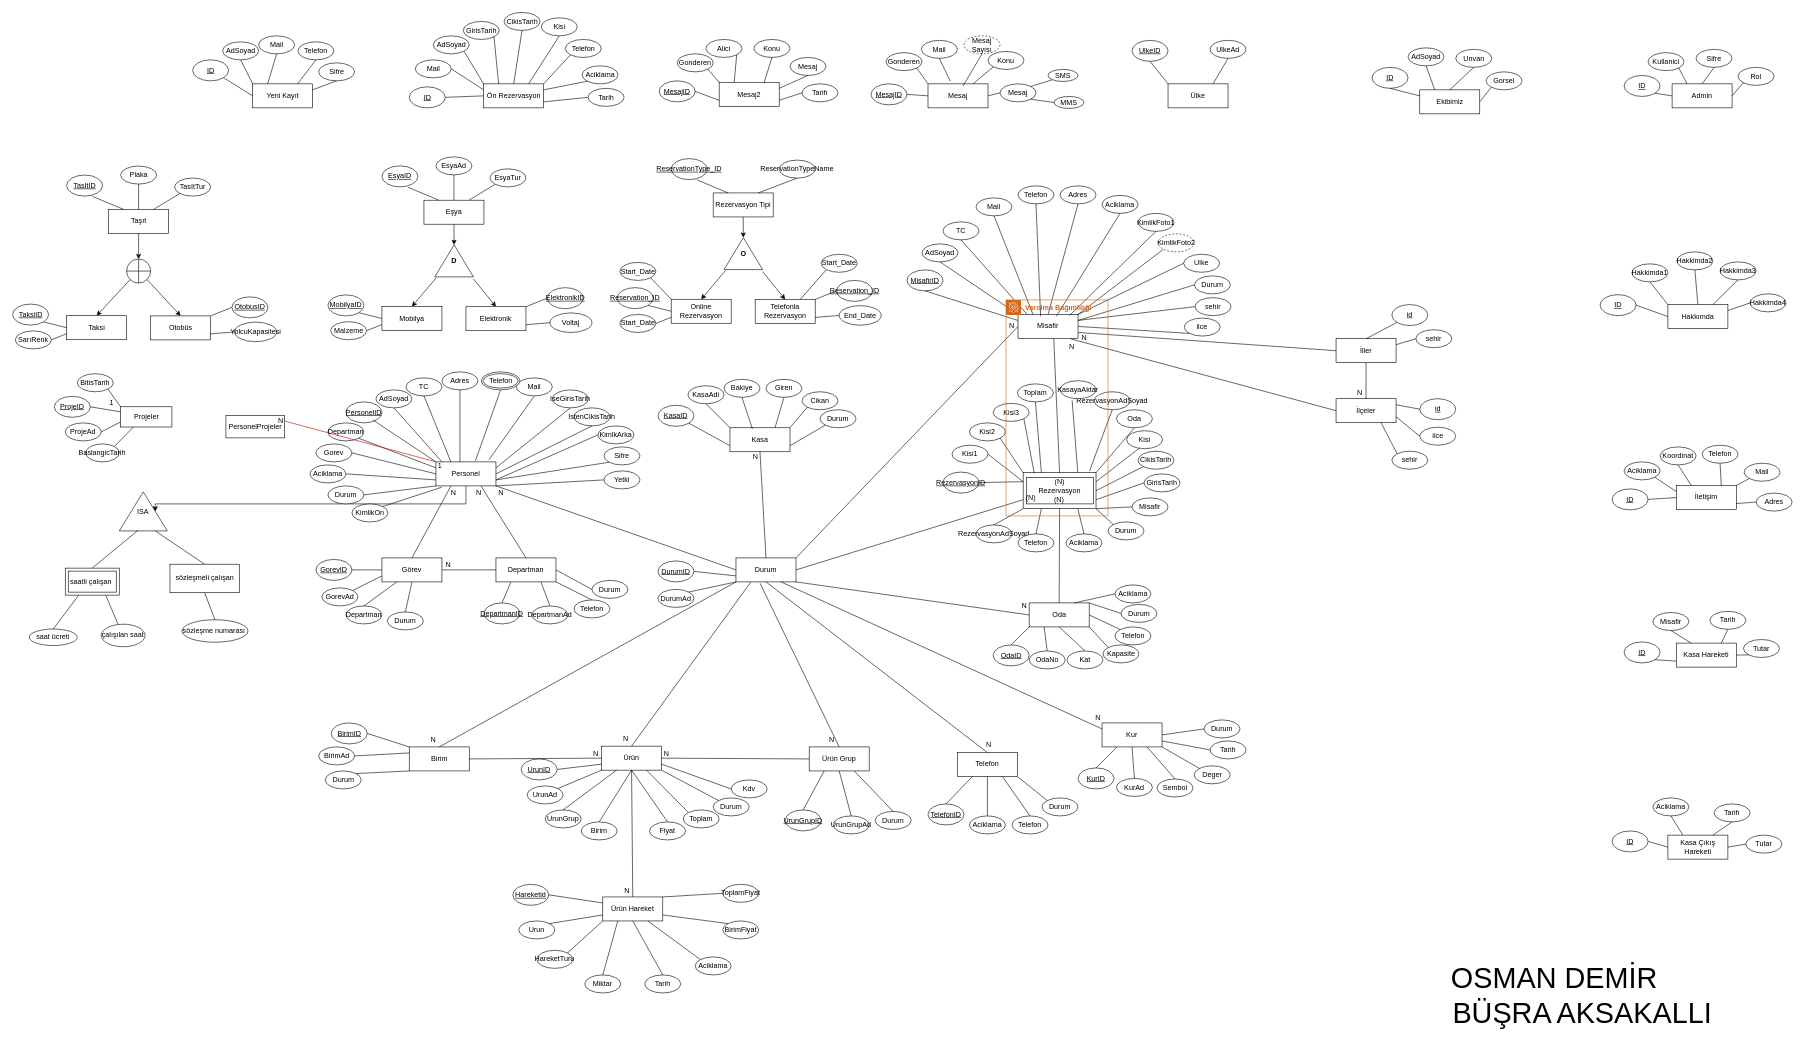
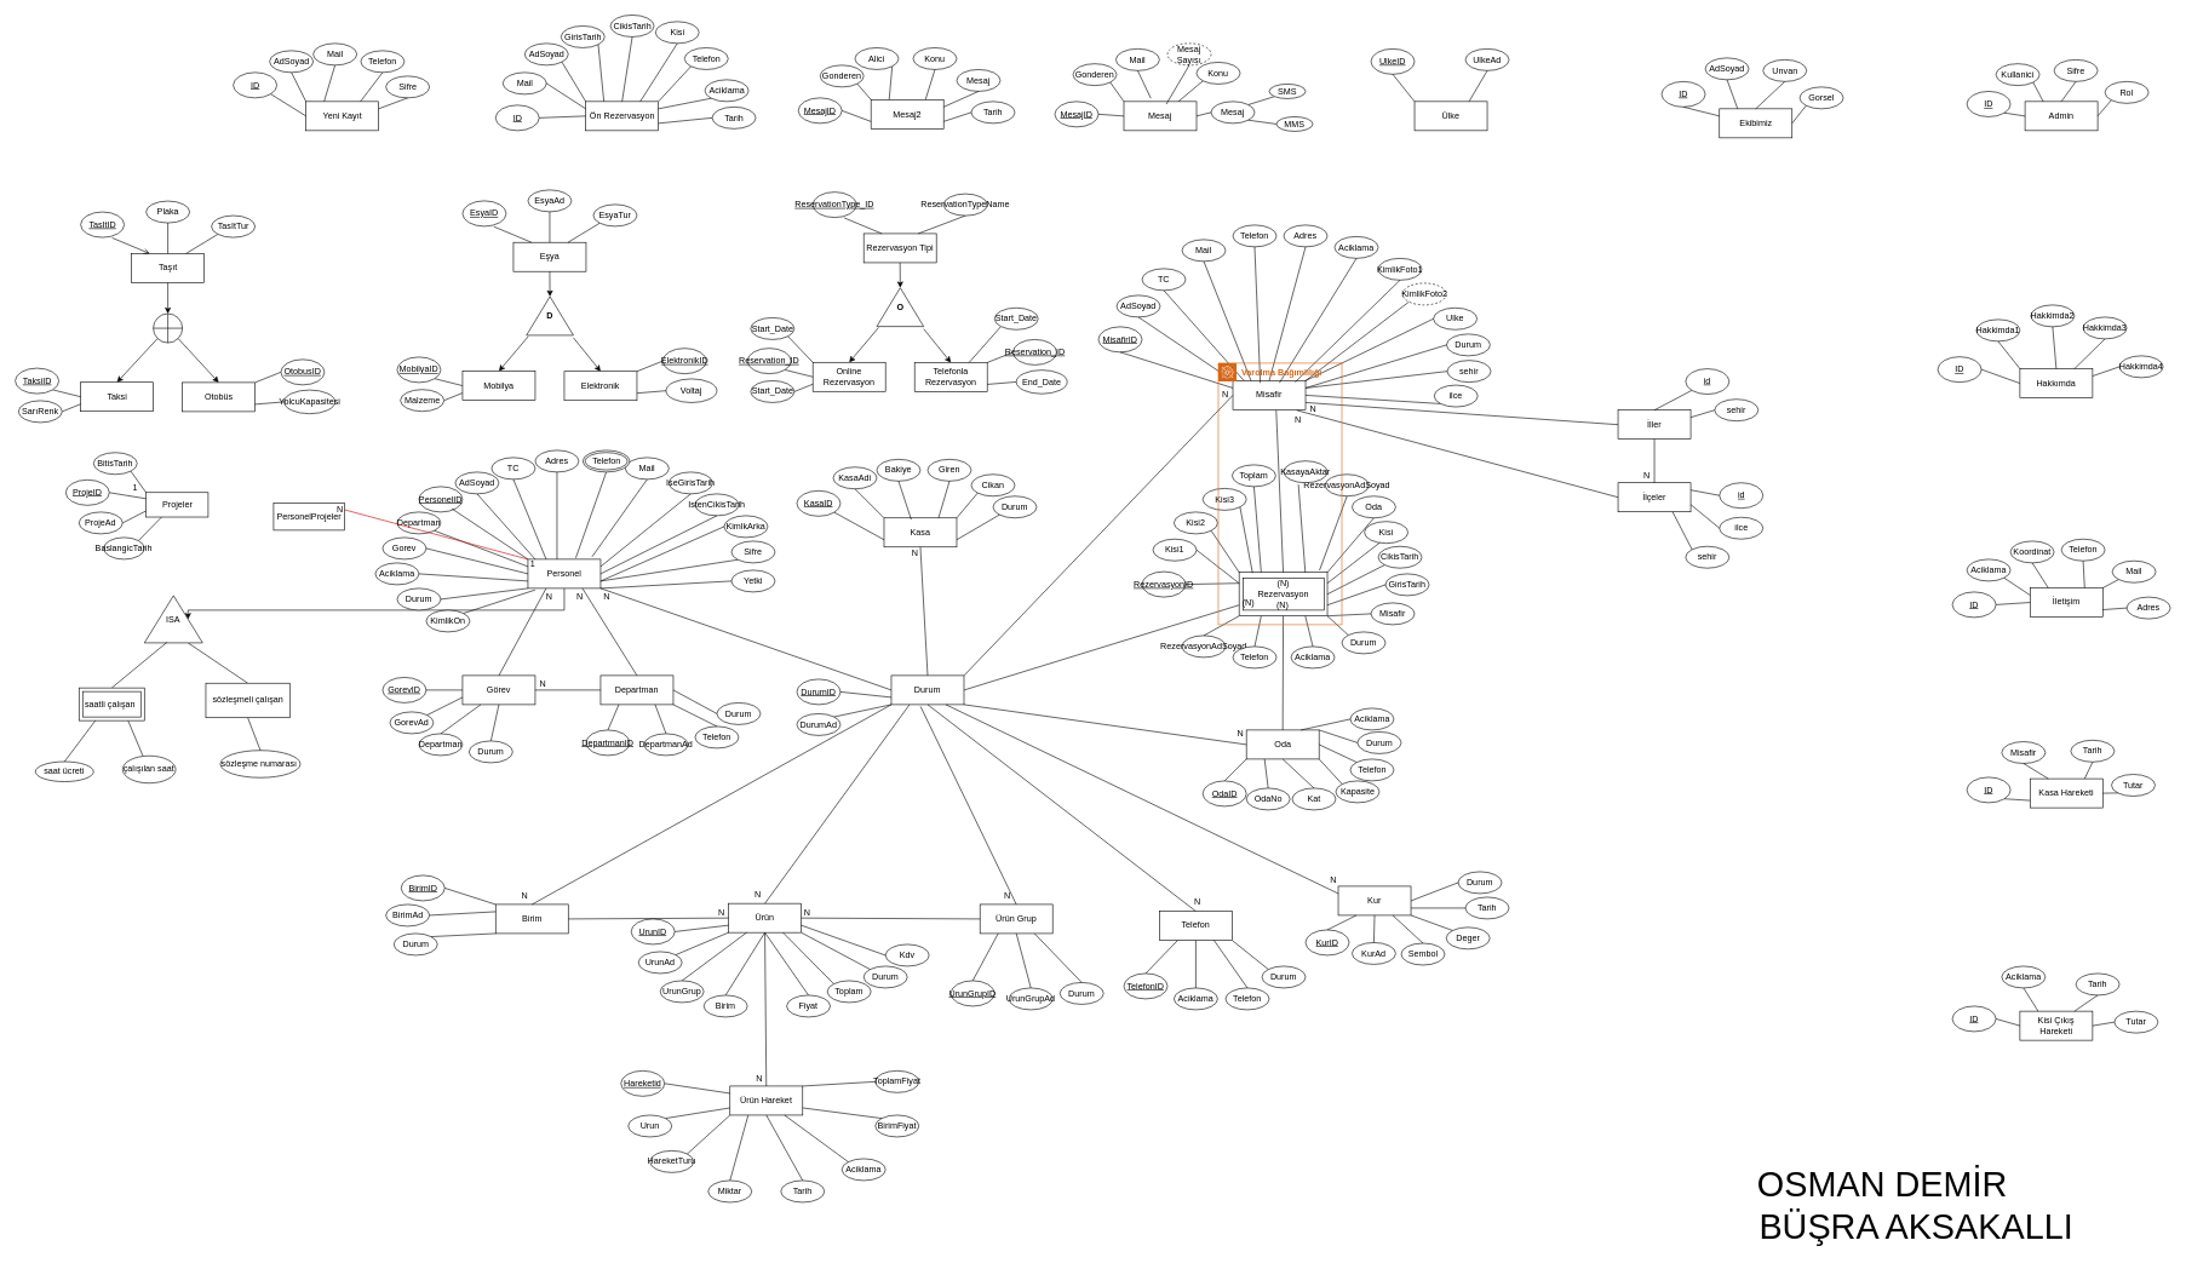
- <mxCell id="413" value="" style="endArrow=none;html=1;rounded=0;entryX=0.25;entryY=0;entryDx=0;entryDy=0;exitX=0.722;exitY=1.017;exitDx=0;exitDy=0;exitPerimeter=0;" edge="1" parent="1" source="417" target="404"><mxGeometry relative="1" as="geometry"><mxPoint x="160.5" y="306.02" as="sourcePoint" /><mxPoint x="265.5" y="156.02" as="targetPoint" /></mxGeometry></mxCell>
+ <mxCell id="413" value="" style="endArrow=open;html=1;rounded=0;entryX=0.25;entryY=0;entryDx=0;entryDy=0;exitX=0.722;exitY=1.017;exitDx=0;exitDy=0;exitPerimeter=0;" edge="1" parent="1" source="417" target="404"><mxGeometry relative="1" as="geometry"><mxPoint x="160.5" y="306.02" as="sourcePoint" /><mxPoint x="265.5" y="156.02" as="targetPoint" /></mxGeometry></mxCell>
- <mxCell id="15" value="Kur" style="whiteSpace=wrap;html=1;align=center;" vertex="1" parent="1"><mxGeometry x="1836" y="1204" width="100" height="40" as="geometry" /></mxCell>
+ <mxCell id="15" value="Kur" style="whiteSpace=wrap;html=1;align=center;" vertex="1" parent="1"><mxGeometry x="1841" y="1219" width="100" height="40" as="geometry" /></mxCell>
- <mxCell id="281" value="Kasa Çıkış Hareketi" style="whiteSpace=wrap;html=1;align=center;" vertex="1" parent="1"><mxGeometry x="2779" y="1390.98" width="100" height="40" as="geometry" /></mxCell>
+ <mxCell id="281" value="Kisi Çıkış Hareketi" style="whiteSpace=wrap;html=1;align=center;" vertex="1" parent="1"><mxGeometry x="2779" y="1390.98" width="100" height="40" as="geometry" /></mxCell>
